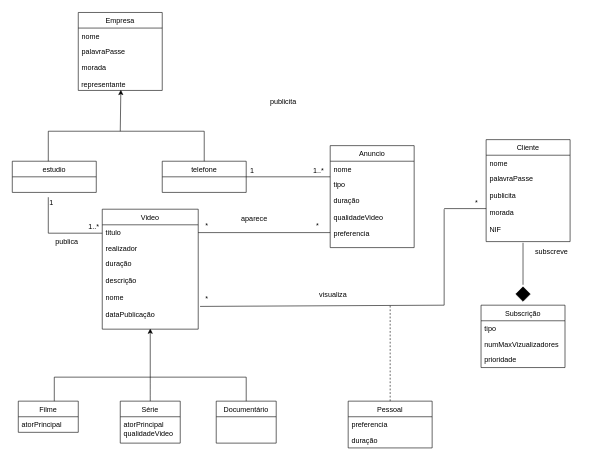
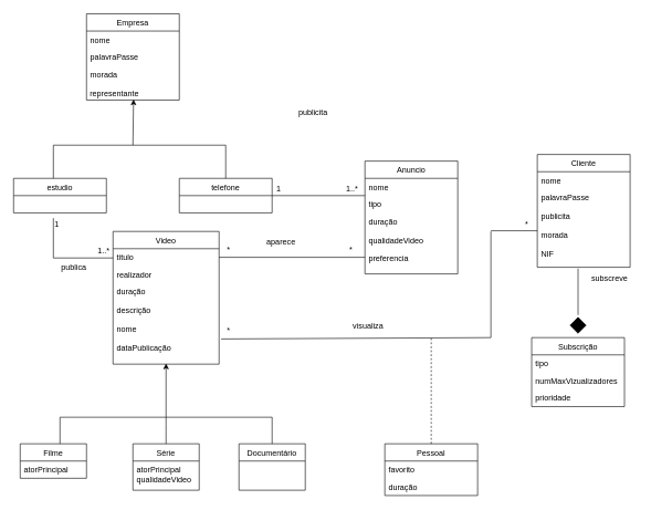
- <mxCell id="62" value="preferencia" style="text;strokeColor=none;fillColor=none;align=left;verticalAlign=top;spacingLeft=4;spacingRight=4;overflow=hidden;rotatable=0;points=[[0,0.5],[1,0.5]];portConstraint=eastwest;" vertex="1" parent="61"><mxGeometry y="26" width="140" height="26" as="geometry" /></mxCell>
+ <mxCell id="62" value="favorito" style="text;strokeColor=none;fillColor=none;align=left;verticalAlign=top;spacingLeft=4;spacingRight=4;overflow=hidden;rotatable=0;points=[[0,0.5],[1,0.5]];portConstraint=eastwest;" vertex="1" parent="61"><mxGeometry y="26" width="140" height="26" as="geometry" /></mxCell>
